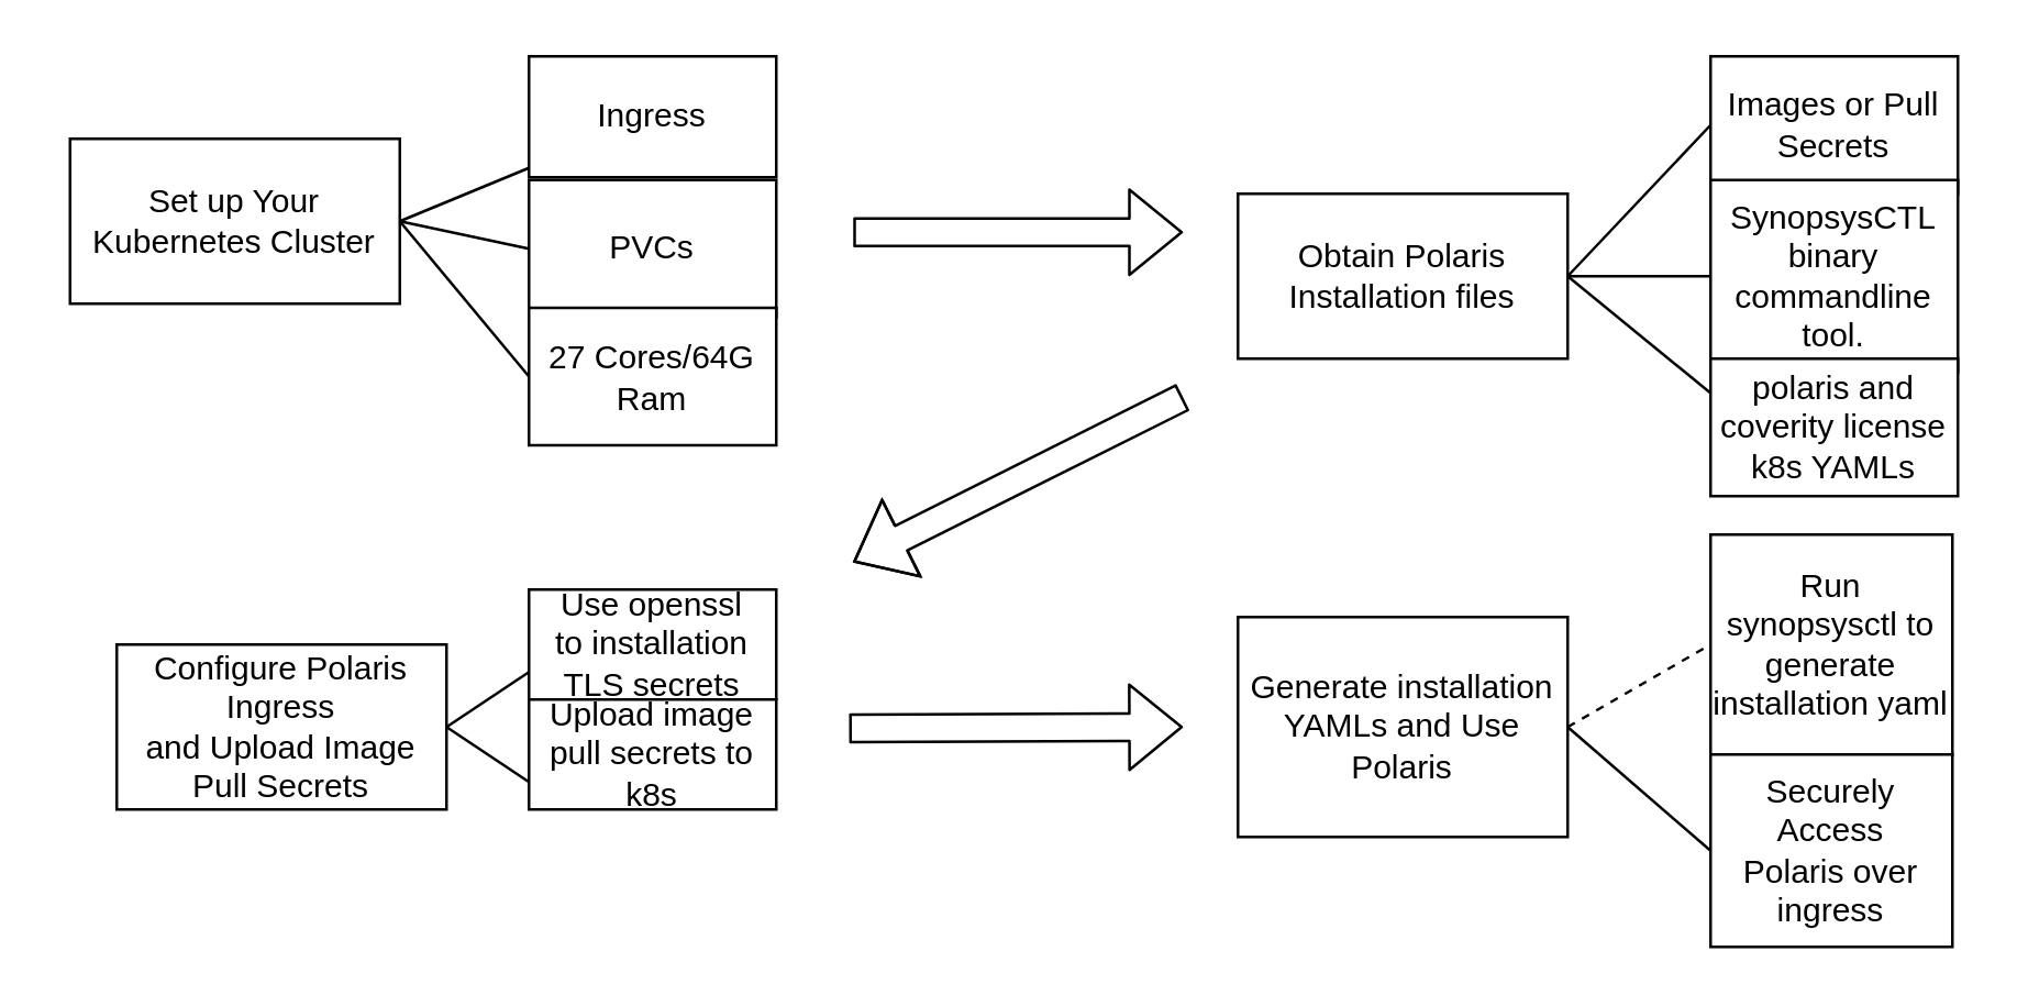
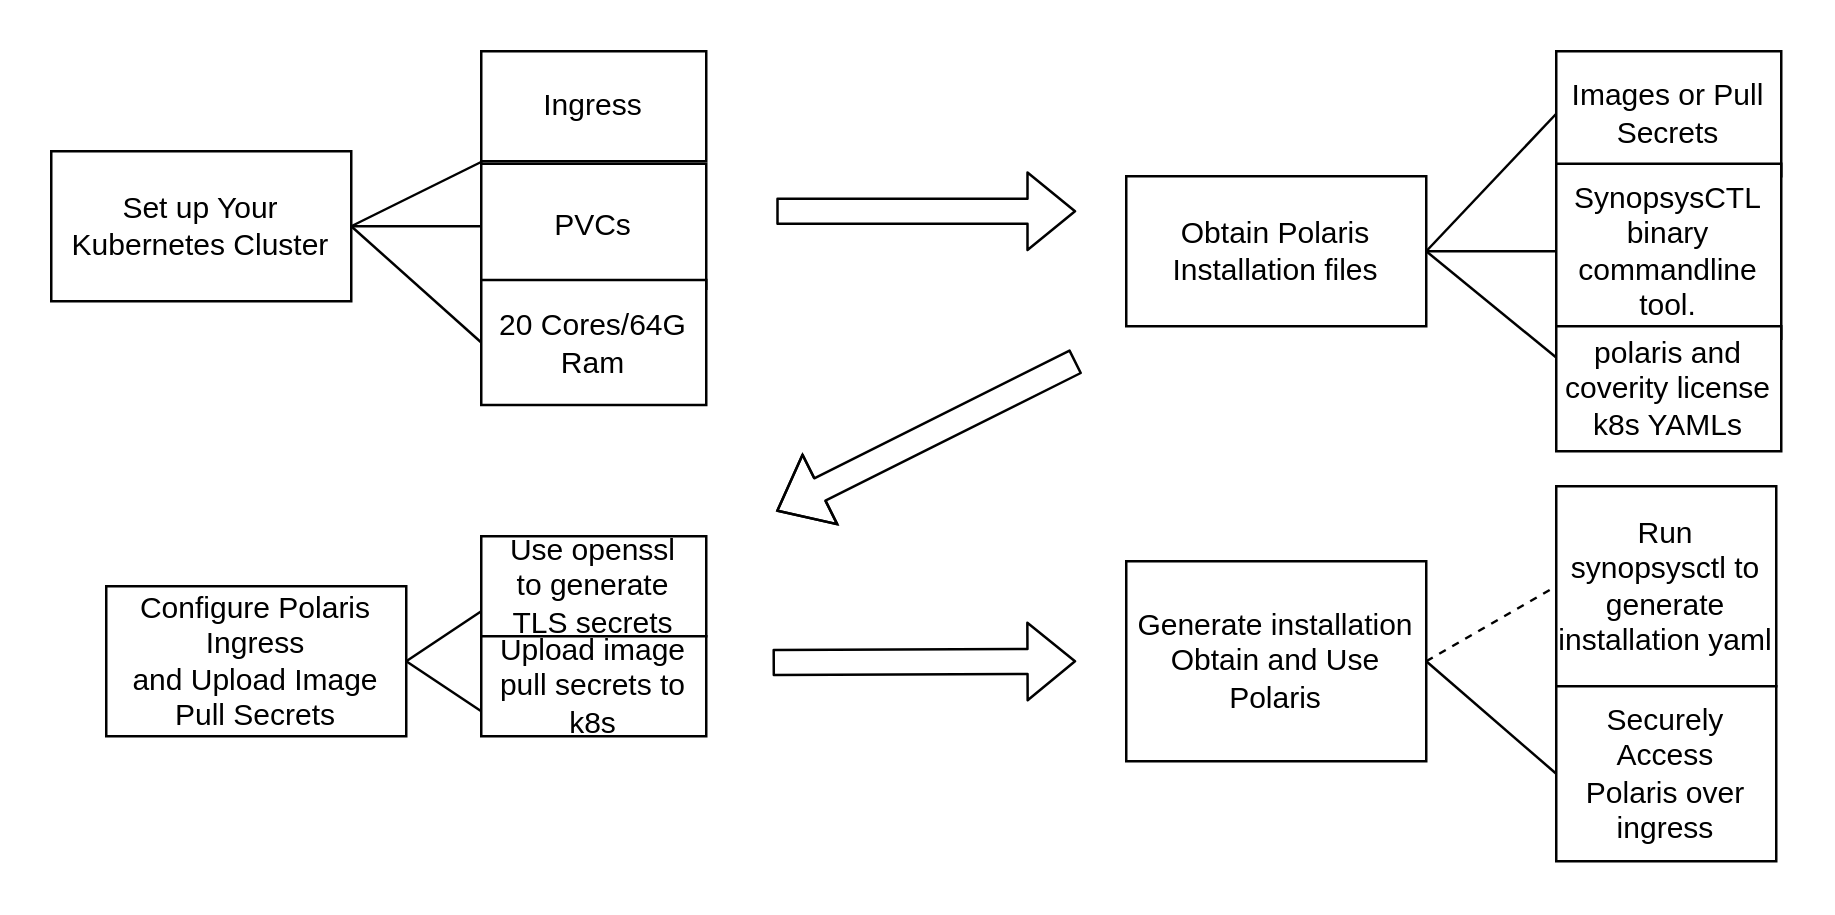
- <mxCell id="2" value="Set up Your Kubernetes Cluster" style="rounded=0;whiteSpace=wrap;html=1;" parent="1" vertex="1"><mxGeometry x="25" y="50" width="120" height="60" as="geometry" /></mxCell>
+ <mxCell id="2" value="Set up Your Kubernetes Cluster" style="rounded=0;whiteSpace=wrap;html=1;" parent="1" vertex="1"><mxGeometry x="20" y="60" width="120" height="60" as="geometry" /></mxCell>
- <mxCell id="6" value="27 Cores/64G Ram" style="rounded=0;whiteSpace=wrap;html=1;" parent="1" vertex="1"><mxGeometry x="192" y="111.5" width="90" height="50" as="geometry" /></mxCell>
+ <mxCell id="6" value="20 Cores/64G Ram" style="rounded=0;whiteSpace=wrap;html=1;" parent="1" vertex="1"><mxGeometry x="192" y="111.5" width="90" height="50" as="geometry" /></mxCell>
- <mxCell id="20" value="Use openssl&lt;br&gt;to installation&lt;br&gt;TLS secrets" style="rounded=0;whiteSpace=wrap;html=1;" parent="1" vertex="1"><mxGeometry x="192" y="214" width="90" height="40" as="geometry" /></mxCell>
+ <mxCell id="20" value="Use openssl&lt;br&gt;to generate&lt;br&gt;TLS secrets" style="rounded=0;whiteSpace=wrap;html=1;" parent="1" vertex="1"><mxGeometry x="192" y="214" width="90" height="40" as="geometry" /></mxCell>
- <mxCell id="24" value="Generate installation YAMLs and Use Polaris" style="rounded=0;whiteSpace=wrap;html=1;" parent="1" vertex="1"><mxGeometry x="450" y="224" width="120" height="80" as="geometry" /></mxCell>
+ <mxCell id="24" value="Generate installation Obtain and Use Polaris" style="rounded=0;whiteSpace=wrap;html=1;" parent="1" vertex="1"><mxGeometry x="450" y="224" width="120" height="80" as="geometry" /></mxCell>
